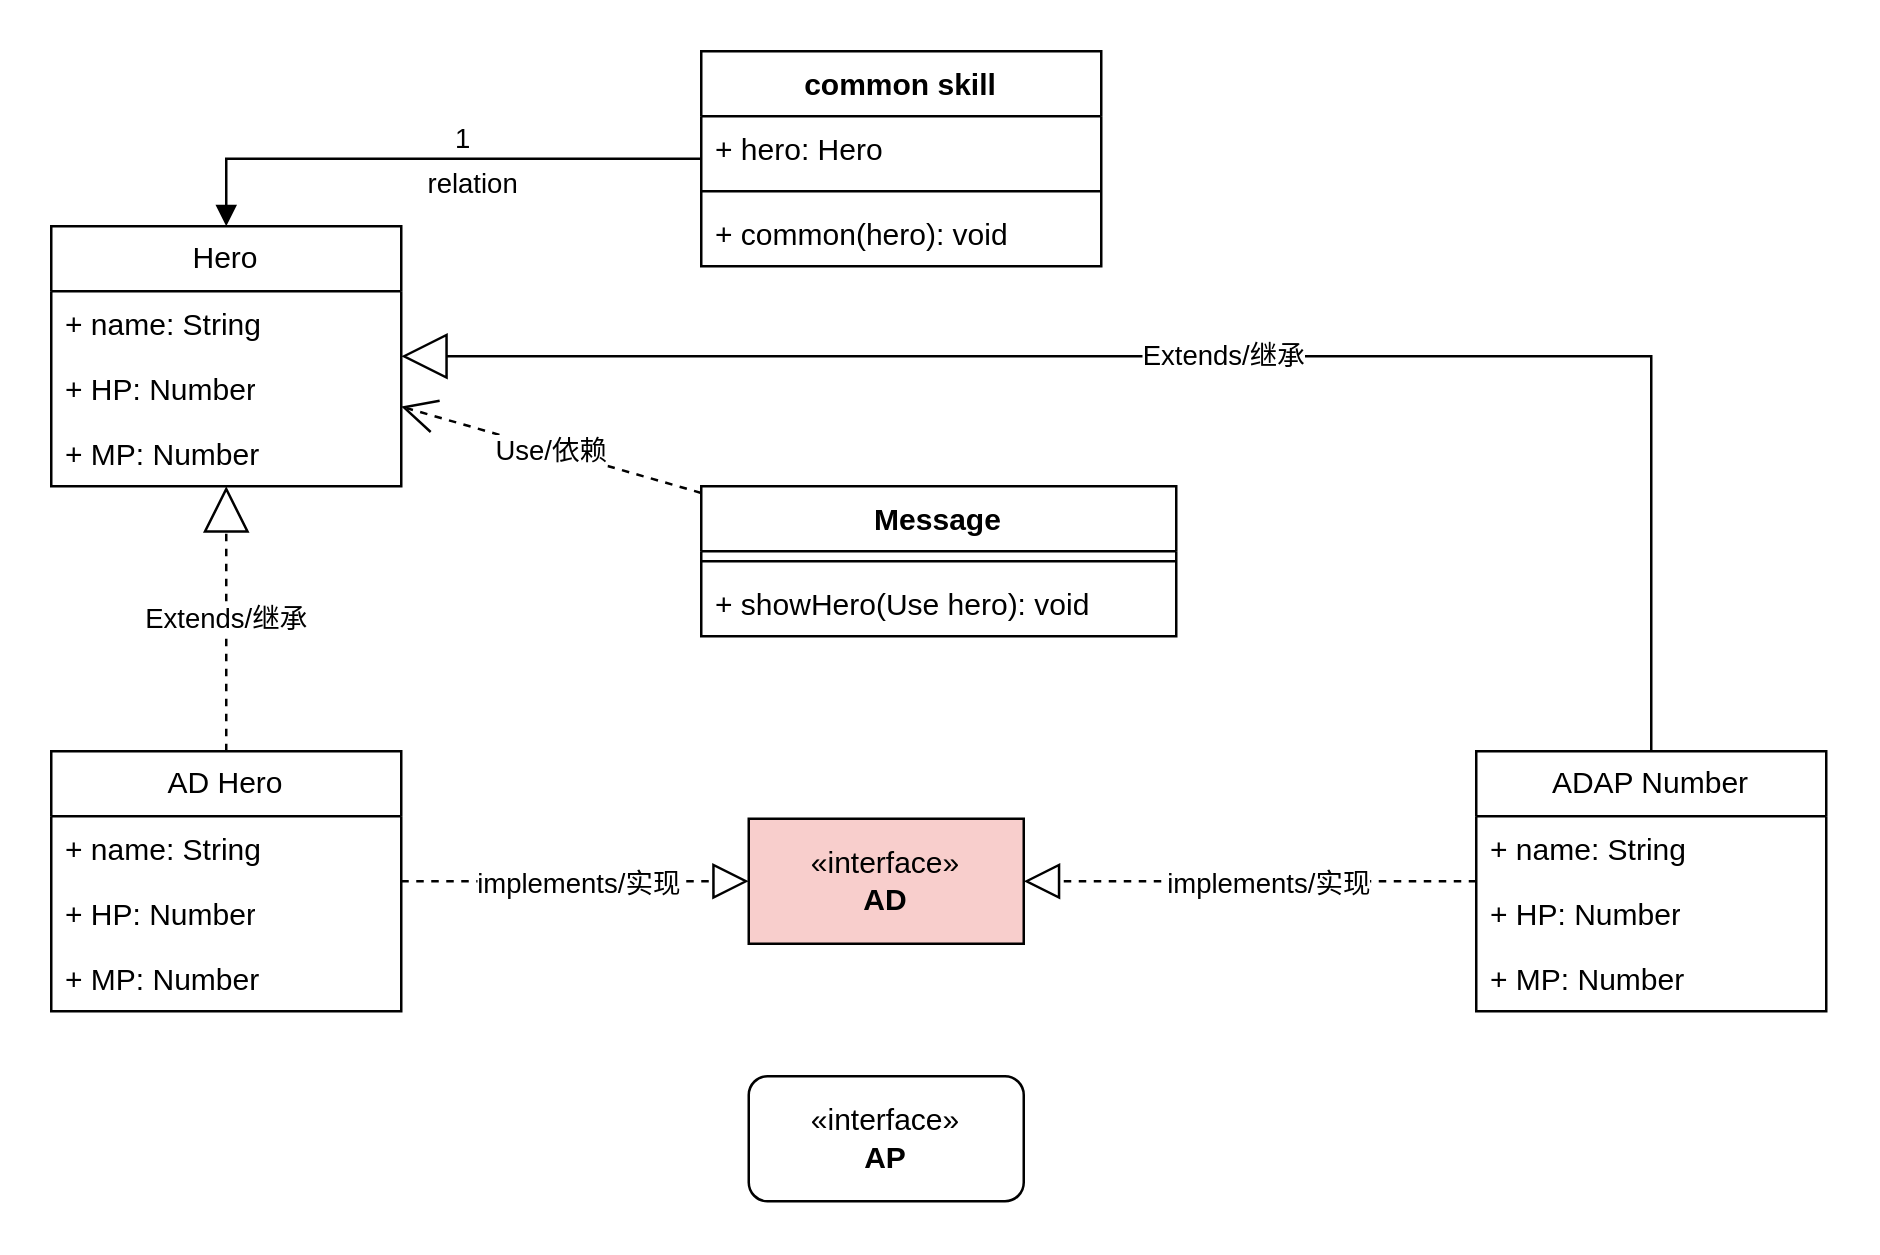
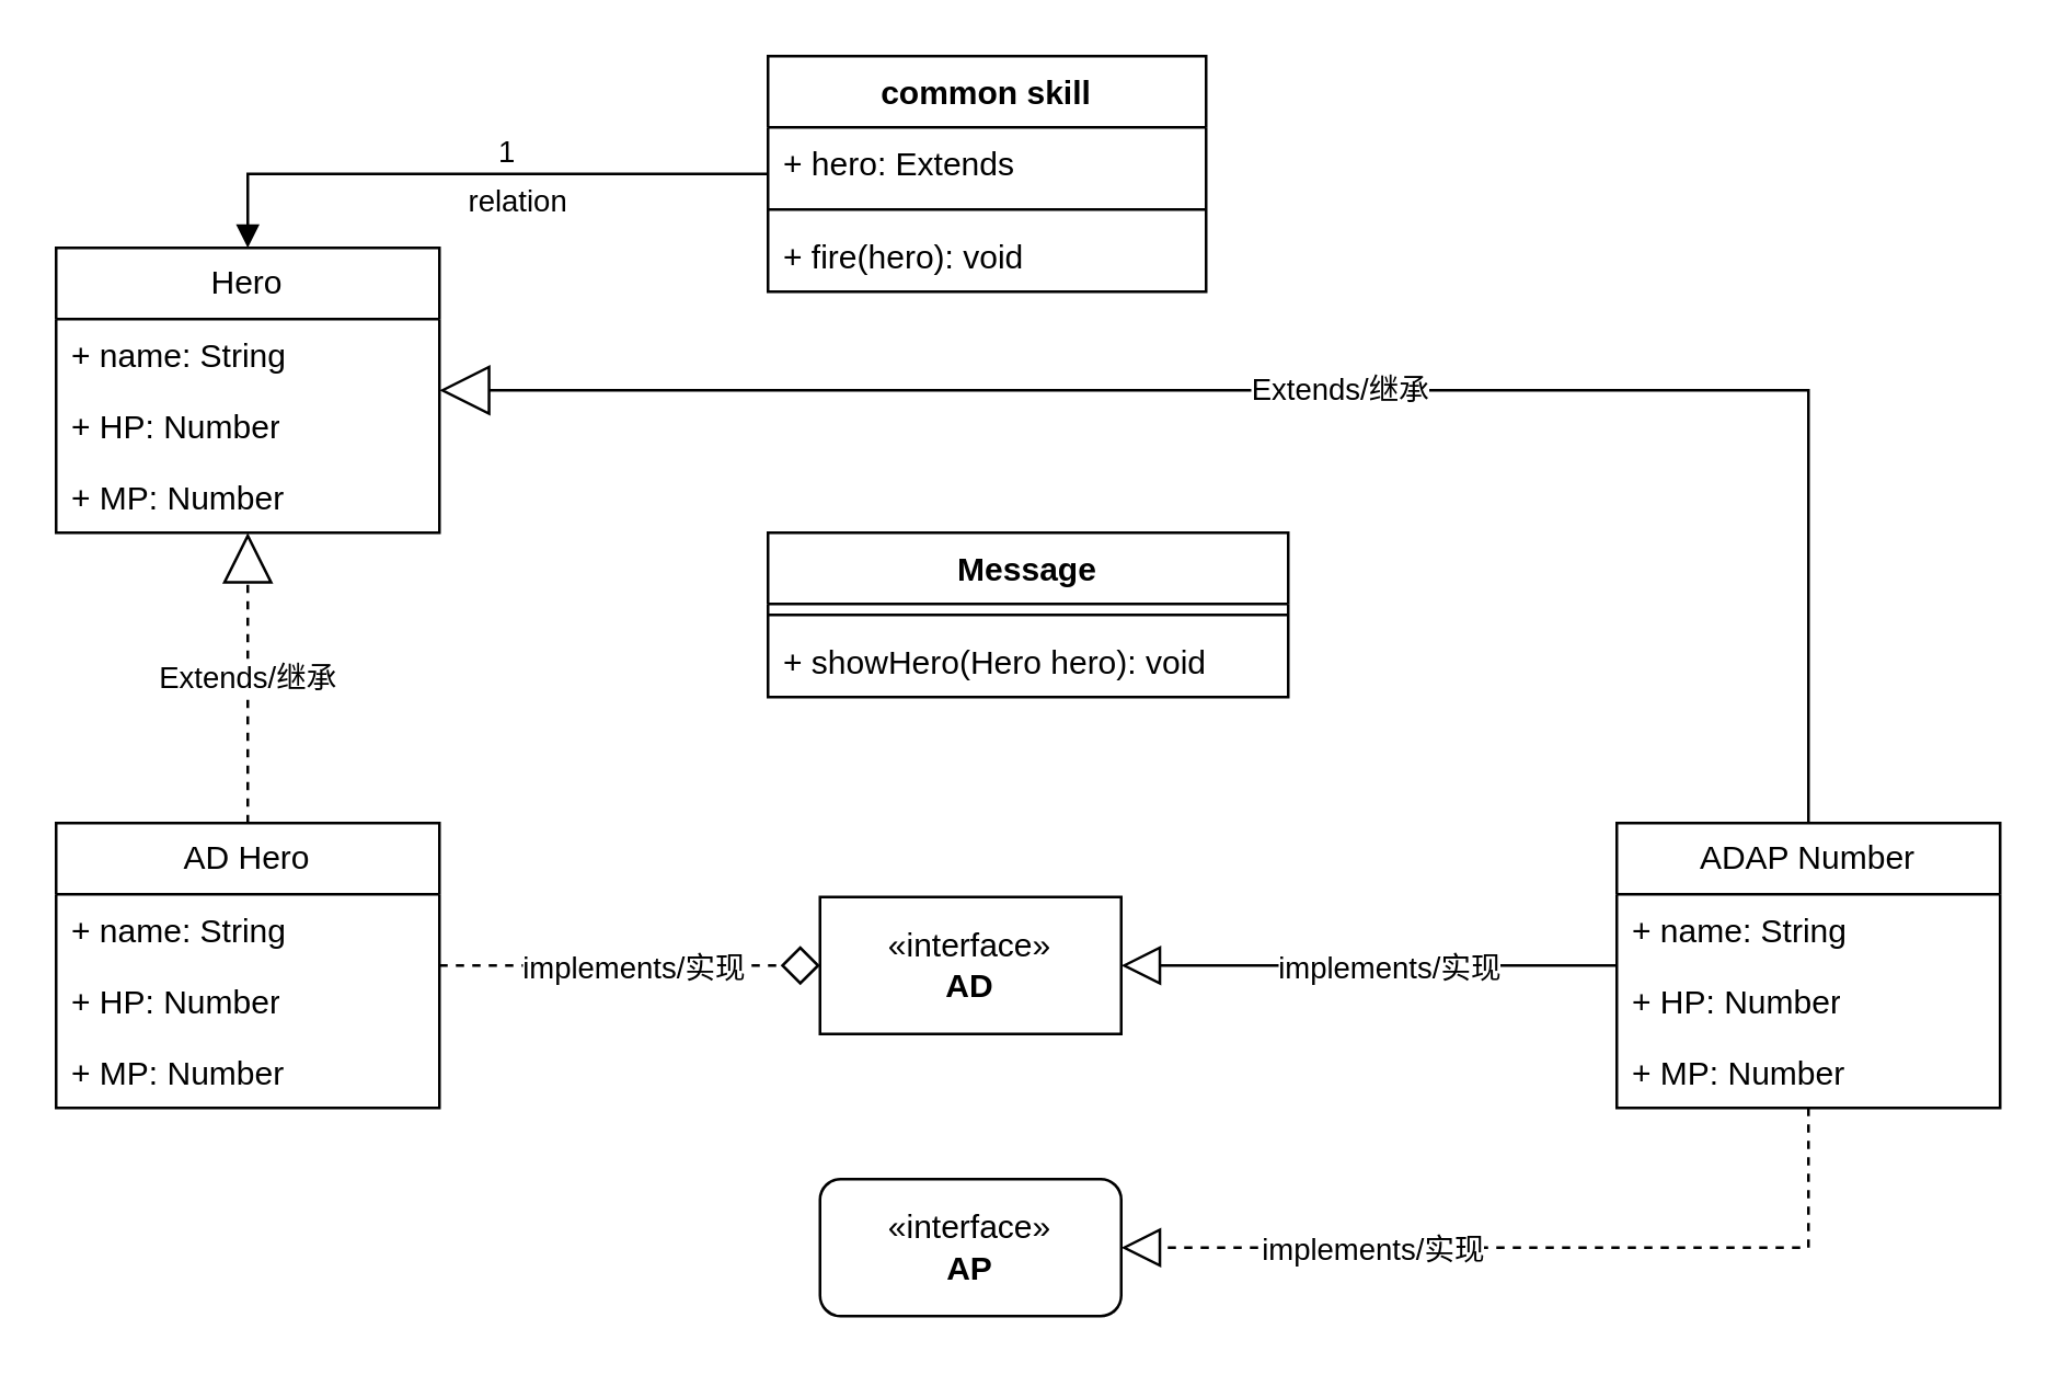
- <mxCell id="29" value="+ hero: Hero" style="text;strokeColor=none;fillColor=none;align=left;verticalAlign=top;spacingLeft=4;spacingRight=4;overflow=hidden;rotatable=0;points=[[0,0.5],[1,0.5]];portConstraint=eastwest;whiteSpace=wrap;html=1;" vertex="1" parent="28"><mxGeometry y="26" width="160" height="26" as="geometry" /></mxCell>
+ <mxCell id="29" value="+ hero: Extends" style="text;strokeColor=none;fillColor=none;align=left;verticalAlign=top;spacingLeft=4;spacingRight=4;overflow=hidden;rotatable=0;points=[[0,0.5],[1,0.5]];portConstraint=eastwest;whiteSpace=wrap;html=1;" vertex="1" parent="28"><mxGeometry y="26" width="160" height="26" as="geometry" /></mxCell>
- <mxCell id="31" value="+ common(hero): void" style="text;strokeColor=none;fillColor=none;align=left;verticalAlign=top;spacingLeft=4;spacingRight=4;overflow=hidden;rotatable=0;points=[[0,0.5],[1,0.5]];portConstraint=eastwest;whiteSpace=wrap;html=1;" vertex="1" parent="28"><mxGeometry y="60" width="160" height="26" as="geometry" /></mxCell>
+ <mxCell id="31" value="+ fire(hero): void" style="text;strokeColor=none;fillColor=none;align=left;verticalAlign=top;spacingLeft=4;spacingRight=4;overflow=hidden;rotatable=0;points=[[0,0.5],[1,0.5]];portConstraint=eastwest;whiteSpace=wrap;html=1;" vertex="1" parent="28"><mxGeometry y="60" width="160" height="26" as="geometry" /></mxCell>
- <mxCell id="27" value="Use/依赖" style="endArrow=open;endSize=12;dashed=1;html=1;rounded=0;" edge="1" parent="1" source="24" target="2"><mxGeometry width="160" relative="1" as="geometry"><mxPoint x="280" y="240" as="sourcePoint" /><mxPoint x="440" y="240" as="targetPoint" /></mxGeometry></mxCell>
- <mxCell id="26" value="+ showHero(Use hero): void" style="text;strokeColor=none;fillColor=none;align=left;verticalAlign=top;spacingLeft=4;spacingRight=4;overflow=hidden;rotatable=0;points=[[0,0.5],[1,0.5]];portConstraint=eastwest;whiteSpace=wrap;html=1;" vertex="1" parent="24"><mxGeometry y="34" width="190" height="26" as="geometry" /></mxCell>
+ <mxCell id="26" value="+ showHero(Hero hero): void" style="text;strokeColor=none;fillColor=none;align=left;verticalAlign=top;spacingLeft=4;spacingRight=4;overflow=hidden;rotatable=0;points=[[0,0.5],[1,0.5]];portConstraint=eastwest;whiteSpace=wrap;html=1;" vertex="1" parent="24"><mxGeometry y="34" width="190" height="26" as="geometry" /></mxCell>
- <mxCell id="13" value="" style="endArrow=block;dashed=1;endFill=0;endSize=12;html=1;rounded=0;edgeStyle=orthogonalEdgeStyle;" edge="1" parent="1" source="7" target="11"><mxGeometry width="160" relative="1" as="geometry"><mxPoint x="170" y="342" as="sourcePoint" /><mxPoint x="300" y="320" as="targetPoint" /></mxGeometry></mxCell>
+ <mxCell id="13" value="" style="endArrow=diamond;dashed=1;endFill=0;endSize=12;html=1;rounded=0;edgeStyle=orthogonalEdgeStyle;" edge="1" parent="1" source="7" target="11"><mxGeometry width="160" relative="1" as="geometry"><mxPoint x="170" y="342" as="sourcePoint" /><mxPoint x="300" y="320" as="targetPoint" /></mxGeometry></mxCell>
- <mxCell id="11" value="«interface»&lt;br&gt;&lt;b&gt;AD&lt;/b&gt;" style="html=1;whiteSpace=wrap;fillColor=#f8cecc;" vertex="1" parent="1"><mxGeometry x="299" y="327" width="110" height="50" as="geometry" /></mxCell>
+ <mxCell id="11" value="«interface»&lt;br&gt;&lt;b&gt;AD&lt;/b&gt;" style="html=1;whiteSpace=wrap;" vertex="1" parent="1"><mxGeometry x="299" y="327" width="110" height="50" as="geometry" /></mxCell>
- <mxCell id="20" value="" style="endArrow=block;dashed=1;endFill=0;endSize=12;html=1;rounded=0;edgeStyle=orthogonalEdgeStyle;" edge="1" parent="1" source="15" target="11"><mxGeometry width="160" relative="1" as="geometry"><mxPoint x="170" y="362" as="sourcePoint" /><mxPoint x="409" y="350" as="targetPoint" /></mxGeometry></mxCell>
+ <mxCell id="20" value="" style="endArrow=block;dashed=0;endFill=0;endSize=12;html=1;rounded=0;edgeStyle=orthogonalEdgeStyle;" edge="1" parent="1" source="15" target="11"><mxGeometry width="160" relative="1" as="geometry"><mxPoint x="170" y="362" as="sourcePoint" /><mxPoint x="409" y="350" as="targetPoint" /></mxGeometry></mxCell>
+ <mxCell id="22" value="" style="endArrow=block;dashed=1;endFill=0;endSize=12;html=1;rounded=0;edgeStyle=orthogonalEdgeStyle;" edge="1" parent="1" source="15" target="12"><mxGeometry width="160" relative="1" as="geometry"><mxPoint x="590" y="362" as="sourcePoint" /><mxPoint x="430" y="390" as="targetPoint" /><Array as="points"><mxPoint x="660" y="455" /></Array></mxGeometry></mxCell>
+ <mxCell id="23" value="implements/实现" style="edgeLabel;html=1;align=center;verticalAlign=middle;resizable=0;points=[];" vertex="1" connectable="0" parent="22"><mxGeometry x="-0.184" relative="1" as="geometry"><mxPoint x="-88" as="offset" /></mxGeometry></mxCell>
